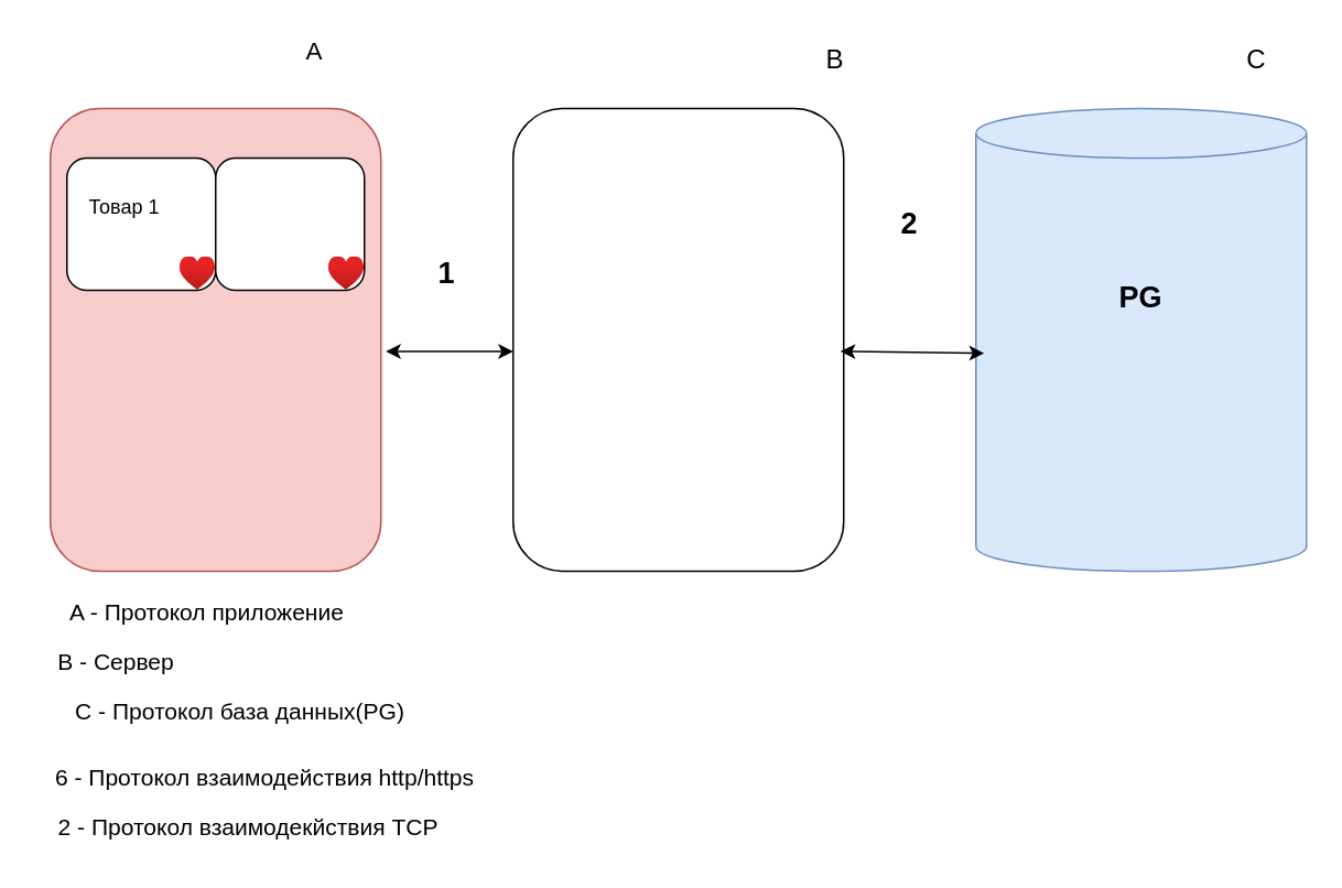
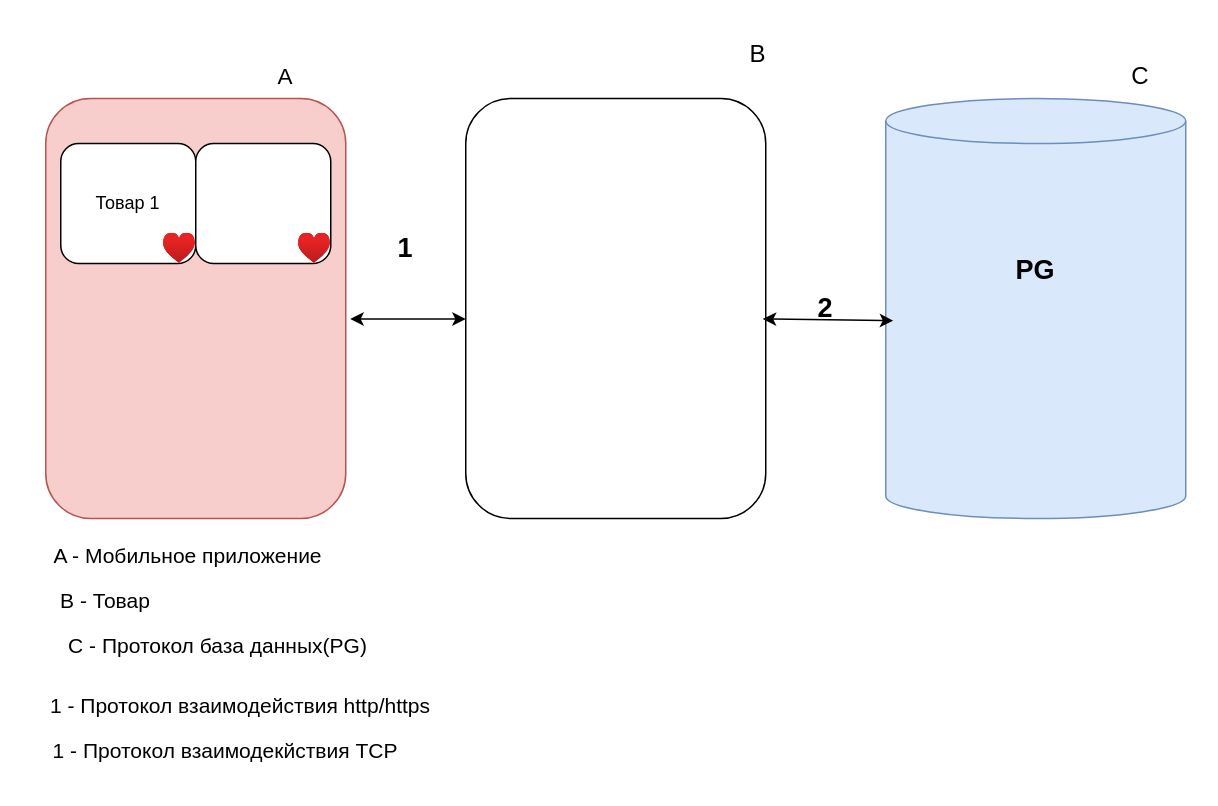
- <mxCell id="10" value="&lt;font style=&quot;font-size: 15px;&quot;&gt;A&lt;/font&gt;" style="text;html=1;align=center;verticalAlign=middle;whiteSpace=wrap;rounded=0;" vertex="1" parent="1"><mxGeometry x="160" y="15" width="60" height="30" as="geometry" /></mxCell>
+ <mxCell id="10" value="&lt;font style=&quot;font-size: 15px;&quot;&gt;A&lt;/font&gt;" style="text;html=1;align=center;verticalAlign=middle;whiteSpace=wrap;rounded=0;" vertex="1" parent="1"><mxGeometry x="160" y="35" width="60" height="30" as="geometry" /></mxCell>
- <mxCell id="12" value="&lt;font style=&quot;font-size: 16px;&quot;&gt;C&lt;/font&gt;" style="text;html=1;align=center;verticalAlign=middle;whiteSpace=wrap;rounded=0;" vertex="1" parent="1"><mxGeometry x="730" y="20" width="60" height="30" as="geometry" /></mxCell>
+ <mxCell id="12" value="&lt;font style=&quot;font-size: 16px;&quot;&gt;C&lt;/font&gt;" style="text;html=1;align=center;verticalAlign=middle;whiteSpace=wrap;rounded=0;" vertex="1" parent="1"><mxGeometry x="730" y="35" width="60" height="30" as="geometry" /></mxCell>
- <mxCell id="20" value="Товар 1" style="text;html=1;align=center;verticalAlign=middle;whiteSpace=wrap;rounded=0;" vertex="1" parent="1"><mxGeometry x="45" y="110" width="60" height="30" as="geometry" /></mxCell>
+ <mxCell id="20" value="Товар 1" style="text;html=1;align=center;verticalAlign=middle;whiteSpace=wrap;rounded=0;" vertex="1" parent="1"><mxGeometry x="55" y="120" width="60" height="30" as="geometry" /></mxCell>
- <mxCell id="8" value="&lt;font style=&quot;font-size: 18px;&quot;&gt;&lt;b&gt;2&lt;/b&gt;&lt;/font&gt;" style="text;html=1;align=center;verticalAlign=middle;whiteSpace=wrap;rounded=0;" vertex="1" parent="1"><mxGeometry x="520" y="120" width="60" height="30" as="geometry" /></mxCell>
+ <mxCell id="8" value="&lt;font style=&quot;font-size: 18px;&quot;&gt;&lt;b&gt;2&lt;/b&gt;&lt;/font&gt;" style="text;html=1;align=center;verticalAlign=middle;whiteSpace=wrap;rounded=0;" vertex="1" parent="1"><mxGeometry x="520" y="190" width="60" height="30" as="geometry" /></mxCell>
- <mxCell id="13" value="&lt;font style=&quot;font-size: 14px;&quot;&gt;A - Протокол приложение&lt;/font&gt;" style="text;html=1;align=center;verticalAlign=middle;whiteSpace=wrap;rounded=0;" vertex="1" parent="1"><mxGeometry x="30" y="355" width="190" height="30" as="geometry" /></mxCell>
+ <mxCell id="13" value="&lt;font style=&quot;font-size: 14px;&quot;&gt;A - Мобильное приложение&lt;/font&gt;" style="text;html=1;align=center;verticalAlign=middle;whiteSpace=wrap;rounded=0;" vertex="1" parent="1"><mxGeometry x="30" y="355" width="190" height="30" as="geometry" /></mxCell>
- <mxCell id="14" value="&lt;font style=&quot;font-size: 14px;&quot;&gt;B - Сервер&lt;/font&gt;" style="text;html=1;align=center;verticalAlign=middle;whiteSpace=wrap;rounded=0;" vertex="1" parent="1"><mxGeometry x="30" y="385" width="80" height="30" as="geometry" /></mxCell>
+ <mxCell id="14" value="&lt;font style=&quot;font-size: 14px;&quot;&gt;B - Товар&lt;/font&gt;" style="text;html=1;align=center;verticalAlign=middle;whiteSpace=wrap;rounded=0;" vertex="1" parent="1"><mxGeometry x="30" y="385" width="80" height="30" as="geometry" /></mxCell>
- <mxCell id="16" value="&lt;font style=&quot;font-size: 14px;&quot;&gt;6 - Протокол взаимодействия http/https&lt;/font&gt;" style="text;html=1;align=center;verticalAlign=middle;whiteSpace=wrap;rounded=0;" vertex="1" parent="1"><mxGeometry x="20" y="455" width="280" height="30" as="geometry" /></mxCell>
+ <mxCell id="16" value="&lt;font style=&quot;font-size: 14px;&quot;&gt;1 - Протокол взаимодействия http/https&lt;/font&gt;" style="text;html=1;align=center;verticalAlign=middle;whiteSpace=wrap;rounded=0;" vertex="1" parent="1"><mxGeometry x="20" y="455" width="280" height="30" as="geometry" /></mxCell>
- <mxCell id="17" value="&lt;font style=&quot;font-size: 14px;&quot;&gt;2 - Протокол взаимодекйствия TCP&lt;/font&gt;" style="text;html=1;align=center;verticalAlign=middle;whiteSpace=wrap;rounded=0;" vertex="1" parent="1"><mxGeometry x="20" y="485" width="260" height="30" as="geometry" /></mxCell>
+ <mxCell id="17" value="&lt;font style=&quot;font-size: 14px;&quot;&gt;1 - Протокол взаимодекйствия TCP&lt;/font&gt;" style="text;html=1;align=center;verticalAlign=middle;whiteSpace=wrap;rounded=0;" vertex="1" parent="1"><mxGeometry x="20" y="485" width="260" height="30" as="geometry" /></mxCell>
